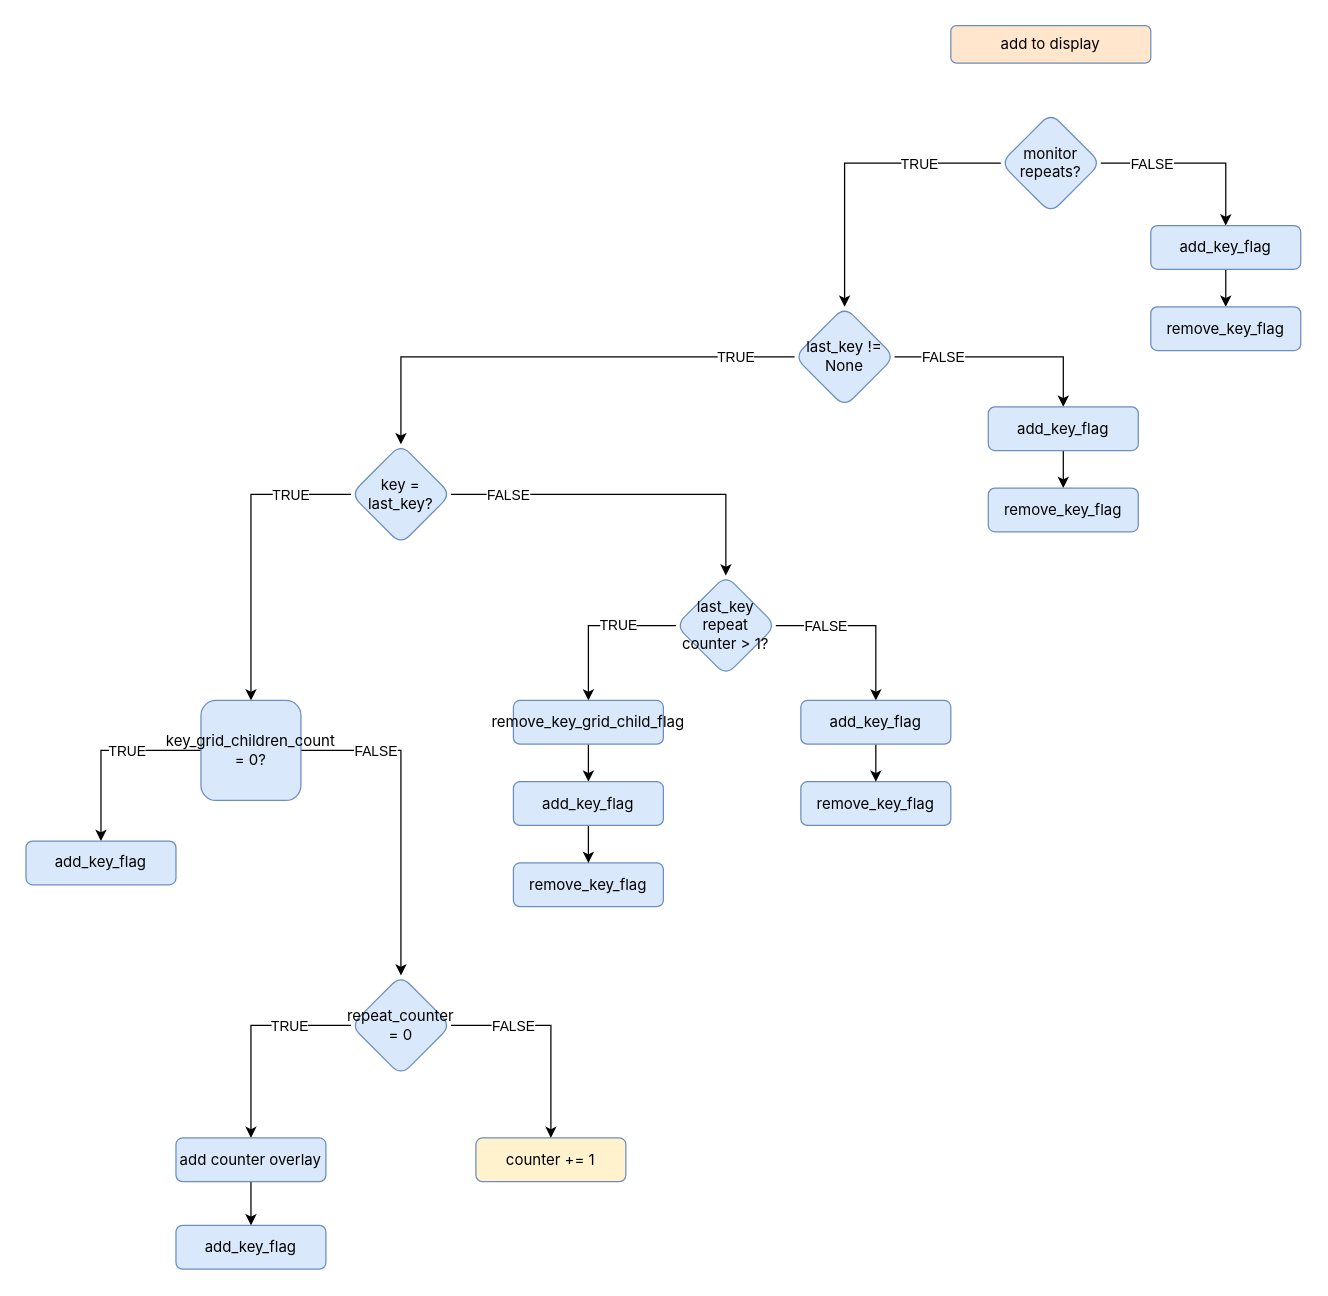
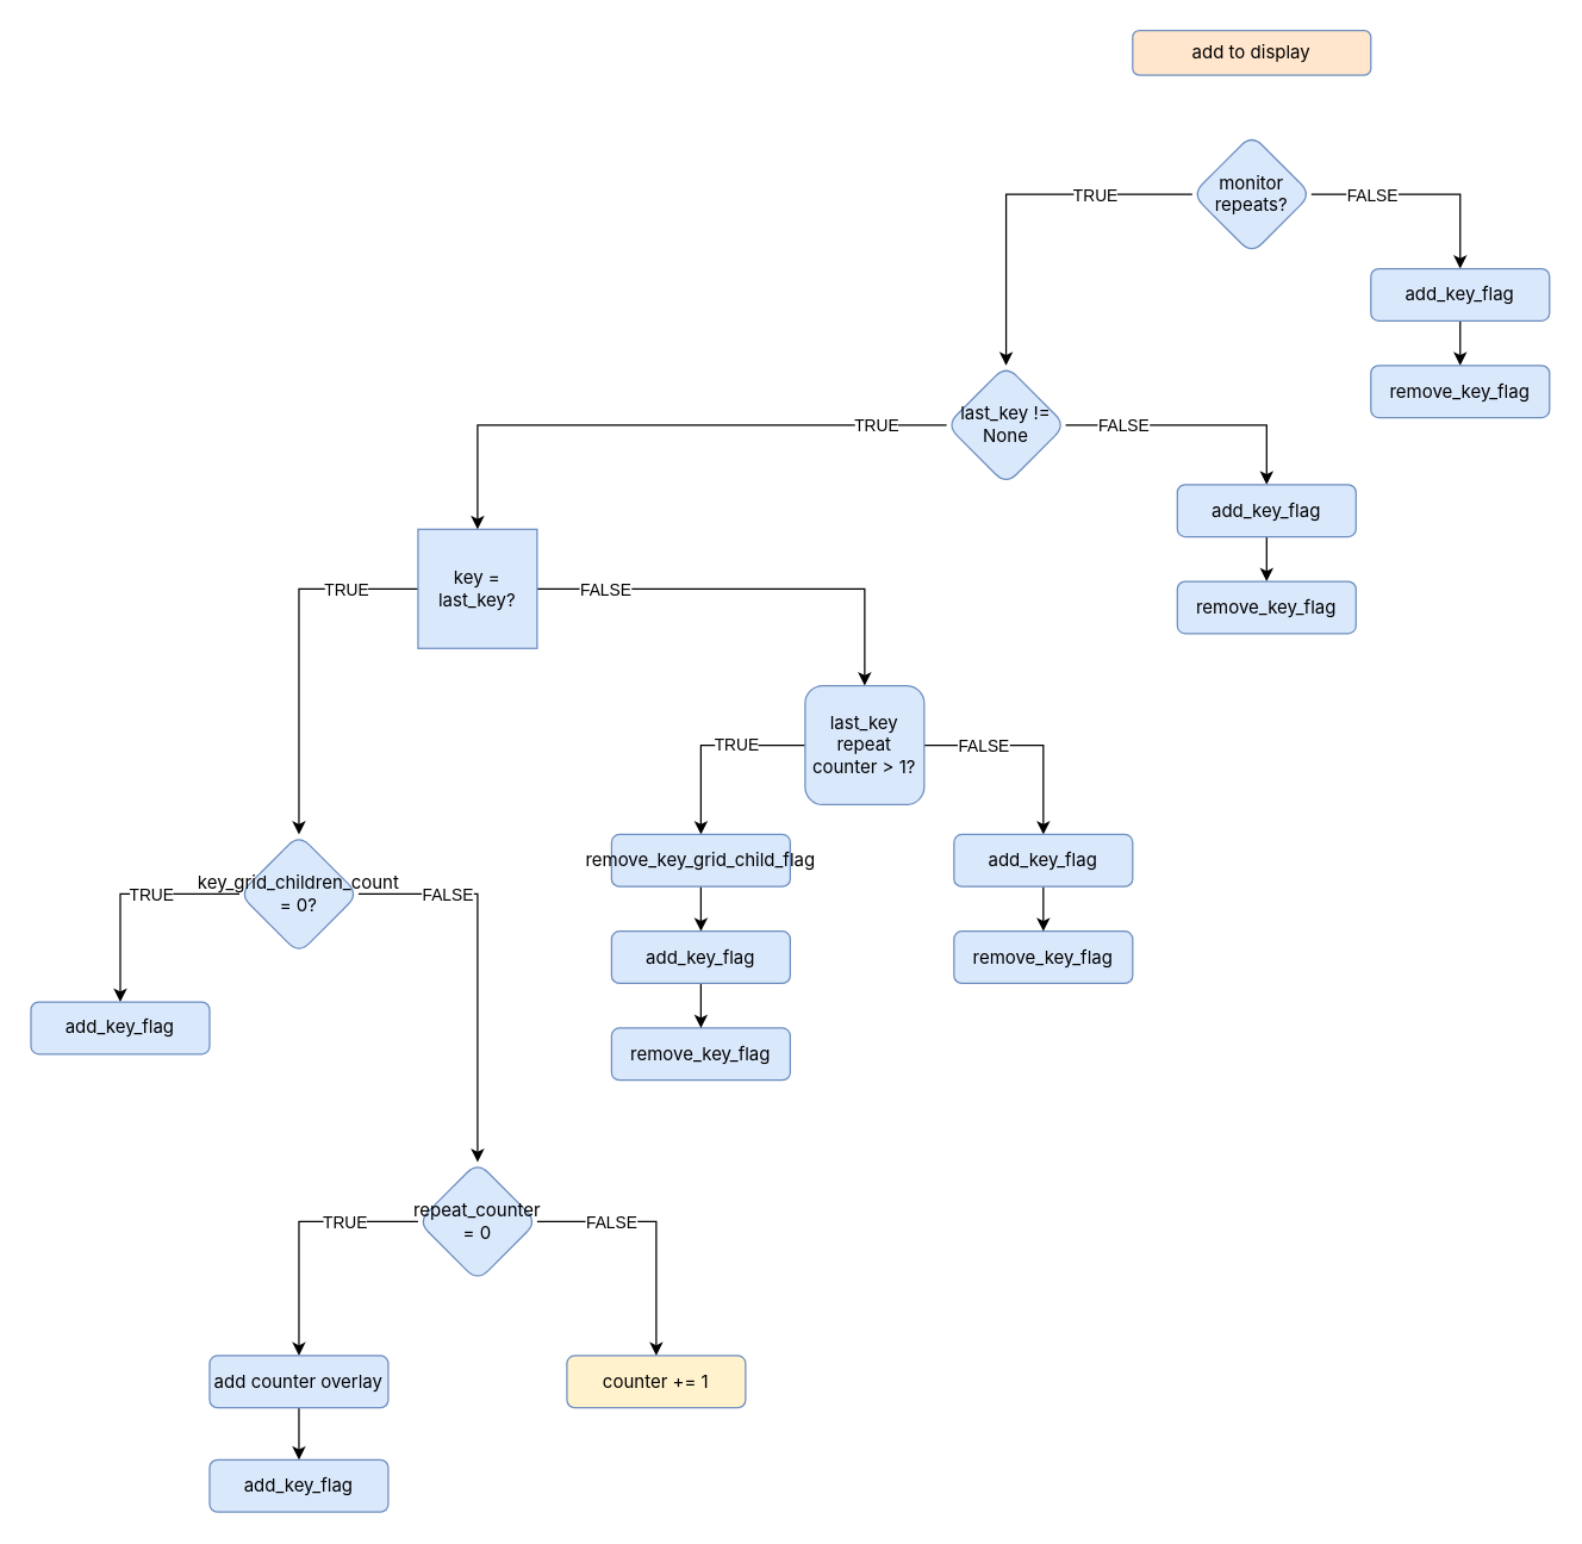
- <mxCell id="15" value="key = last_key?" style="rhombus;whiteSpace=wrap;html=1;rounded=1;fontFamily=Inter;fontSource=https%3A%2F%2Ffonts.googleapis.com%2Fcss%3Ffamily%3DInter;strokeColor=#6c8ebf;fillColor=#dae8fc;" parent="1" vertex="1"><mxGeometry x="280" y="355" width="80" height="80" as="geometry" /></mxCell>
+ <mxCell id="15" value="key = last_key?" style="whiteSpace=wrap;html=1;fontFamily=Inter;fontSource=https%3A%2F%2Ffonts.googleapis.com%2Fcss%3Ffamily%3DInter;strokeColor=#6c8ebf;fillColor=#dae8fc;rounded=0;" parent="1" vertex="1"><mxGeometry x="280" y="355" width="80" height="80" as="geometry" /></mxCell>
- <mxCell id="36" value="last_key repeat counter &amp;gt; 1?" style="rhombus;whiteSpace=wrap;html=1;rounded=1;fontFamily=Inter;fontSource=https%3A%2F%2Ffonts.googleapis.com%2Fcss%3Ffamily%3DInter;strokeColor=#6c8ebf;fillColor=#dae8fc;" parent="1" vertex="1"><mxGeometry x="540" y="460" width="80" height="80" as="geometry" /></mxCell>
+ <mxCell id="36" value="last_key repeat counter &amp;gt; 1?" style="whiteSpace=wrap;html=1;fontFamily=Inter;fontSource=https%3A%2F%2Ffonts.googleapis.com%2Fcss%3Ffamily%3DInter;strokeColor=#6c8ebf;fillColor=#dae8fc;rounded=1;" parent="1" vertex="1"><mxGeometry x="540" y="460" width="80" height="80" as="geometry" /></mxCell>
- <mxCell id="20" value="key_grid_children_count = 0?" style="whiteSpace=wrap;html=1;fontFamily=Inter;fontSource=https%3A%2F%2Ffonts.googleapis.com%2Fcss%3Ffamily%3DInter;strokeColor=#6c8ebf;fillColor=#dae8fc;rounded=1;" parent="1" vertex="1"><mxGeometry x="160" y="560" width="80" height="80" as="geometry" /></mxCell>
+ <mxCell id="20" value="key_grid_children_count = 0?" style="rhombus;whiteSpace=wrap;html=1;rounded=1;fontFamily=Inter;fontSource=https%3A%2F%2Ffonts.googleapis.com%2Fcss%3Ffamily%3DInter;strokeColor=#6c8ebf;fillColor=#dae8fc;" parent="1" vertex="1"><mxGeometry x="160" y="560" width="80" height="80" as="geometry" /></mxCell>
